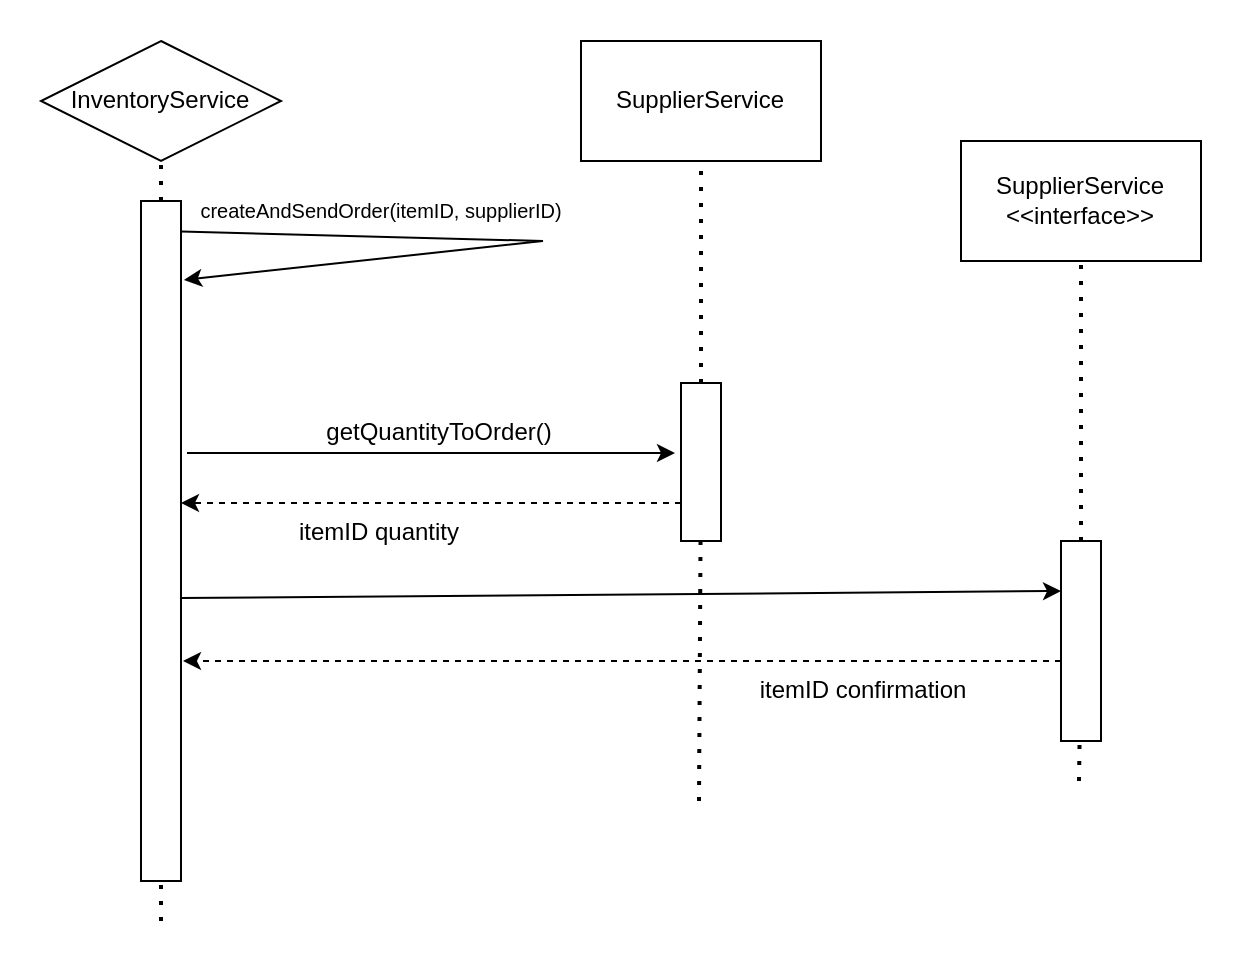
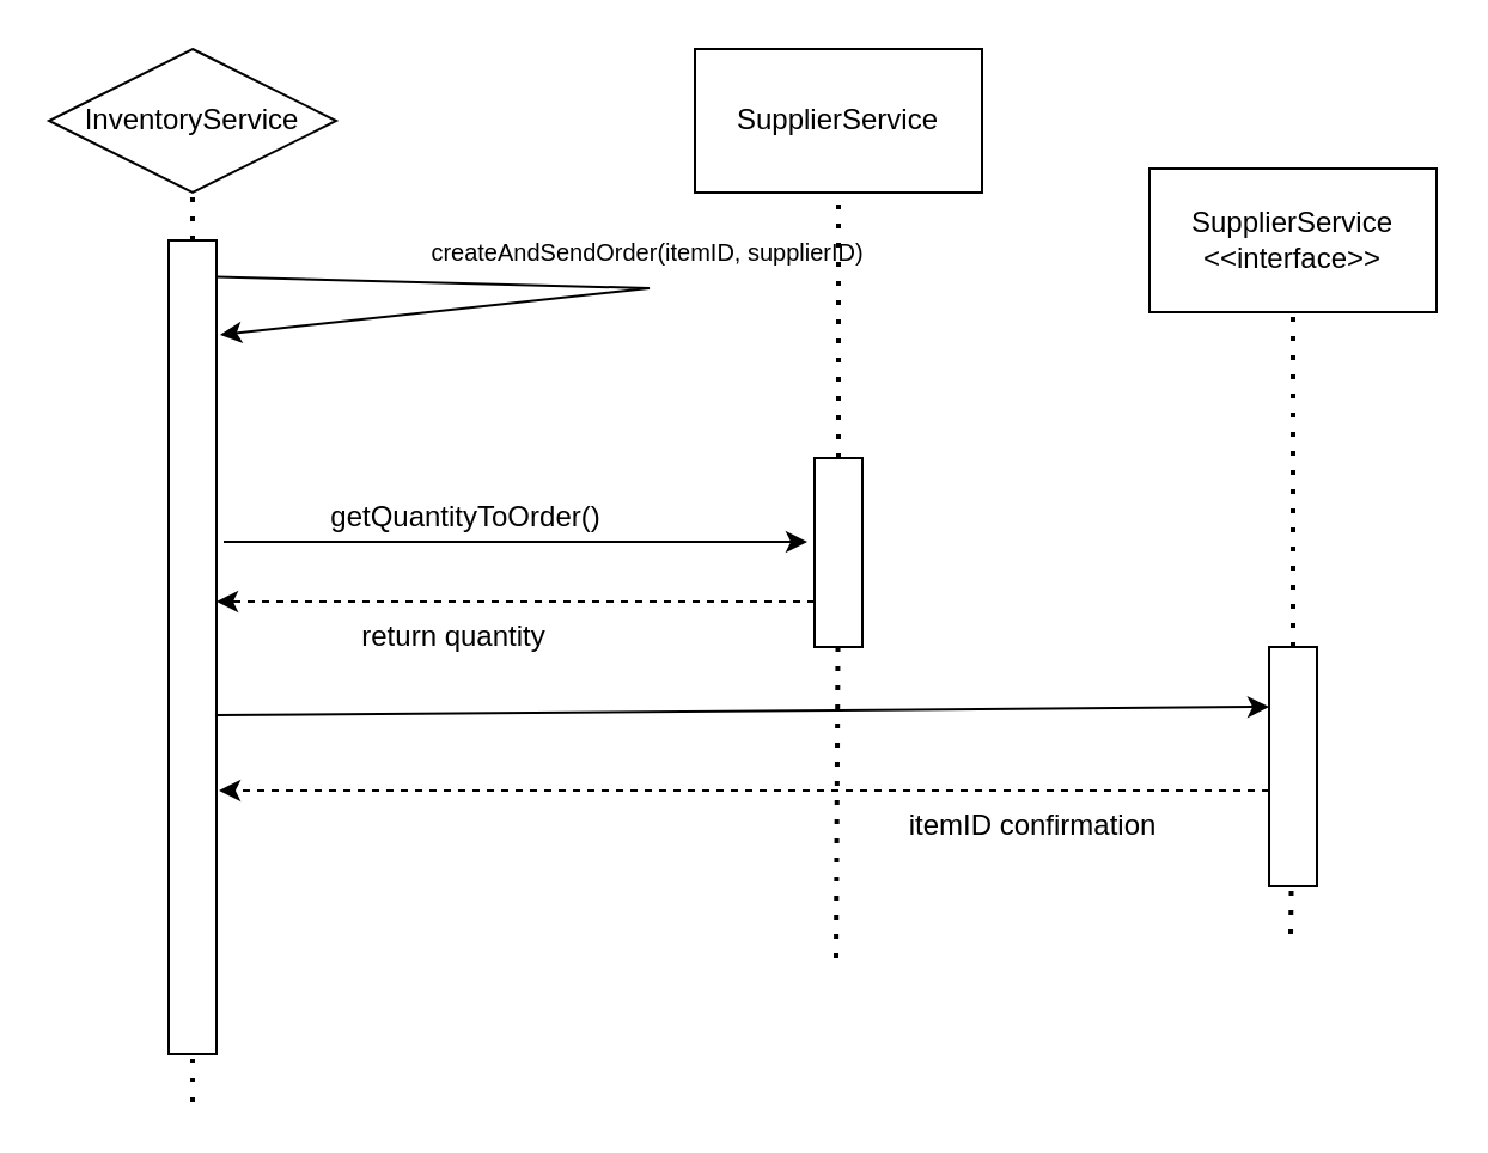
- <mxCell id="14" value="&lt;font style=&quot;font-size: 10px;&quot;&gt;createAndSendOrder(itemID, supplierID)&lt;/font&gt;" style="text;html=1;align=center;verticalAlign=middle;resizable=0;points=[];autosize=1;strokeColor=none;fillColor=none;" vertex="1" parent="1"><mxGeometry x="90" y="90" width="200" height="30" as="geometry" /></mxCell>
+ <mxCell id="14" value="&lt;font style=&quot;font-size: 10px;&quot;&gt;createAndSendOrder(itemID, supplierID)&lt;/font&gt;" style="text;html=1;align=center;verticalAlign=middle;resizable=0;points=[];autosize=1;strokeColor=none;fillColor=none;" vertex="1" parent="1"><mxGeometry x="170" y="90" width="200" height="30" as="geometry" /></mxCell>
- <mxCell id="10" value="getQuantityToOrder()" style="text;html=1;align=center;verticalAlign=middle;resizable=0;points=[];autosize=1;strokeColor=none;fillColor=none;" vertex="1" parent="1"><mxGeometry x="149" y="201" width="140" height="30" as="geometry" /></mxCell>
+ <mxCell id="10" value="getQuantityToOrder()" style="text;html=1;align=center;verticalAlign=middle;resizable=0;points=[];autosize=1;strokeColor=none;fillColor=none;" vertex="1" parent="1"><mxGeometry x="124" y="201" width="140" height="30" as="geometry" /></mxCell>
- <mxCell id="11" value="itemID quantity" style="text;html=1;align=center;verticalAlign=middle;resizable=0;points=[];autosize=1;strokeColor=none;fillColor=none;" vertex="1" parent="1"><mxGeometry x="139" y="251" width="100" height="30" as="geometry" /></mxCell>
+ <mxCell id="11" value="return quantity" style="text;html=1;align=center;verticalAlign=middle;resizable=0;points=[];autosize=1;strokeColor=none;fillColor=none;" vertex="1" parent="1"><mxGeometry x="139" y="251" width="100" height="30" as="geometry" /></mxCell>
